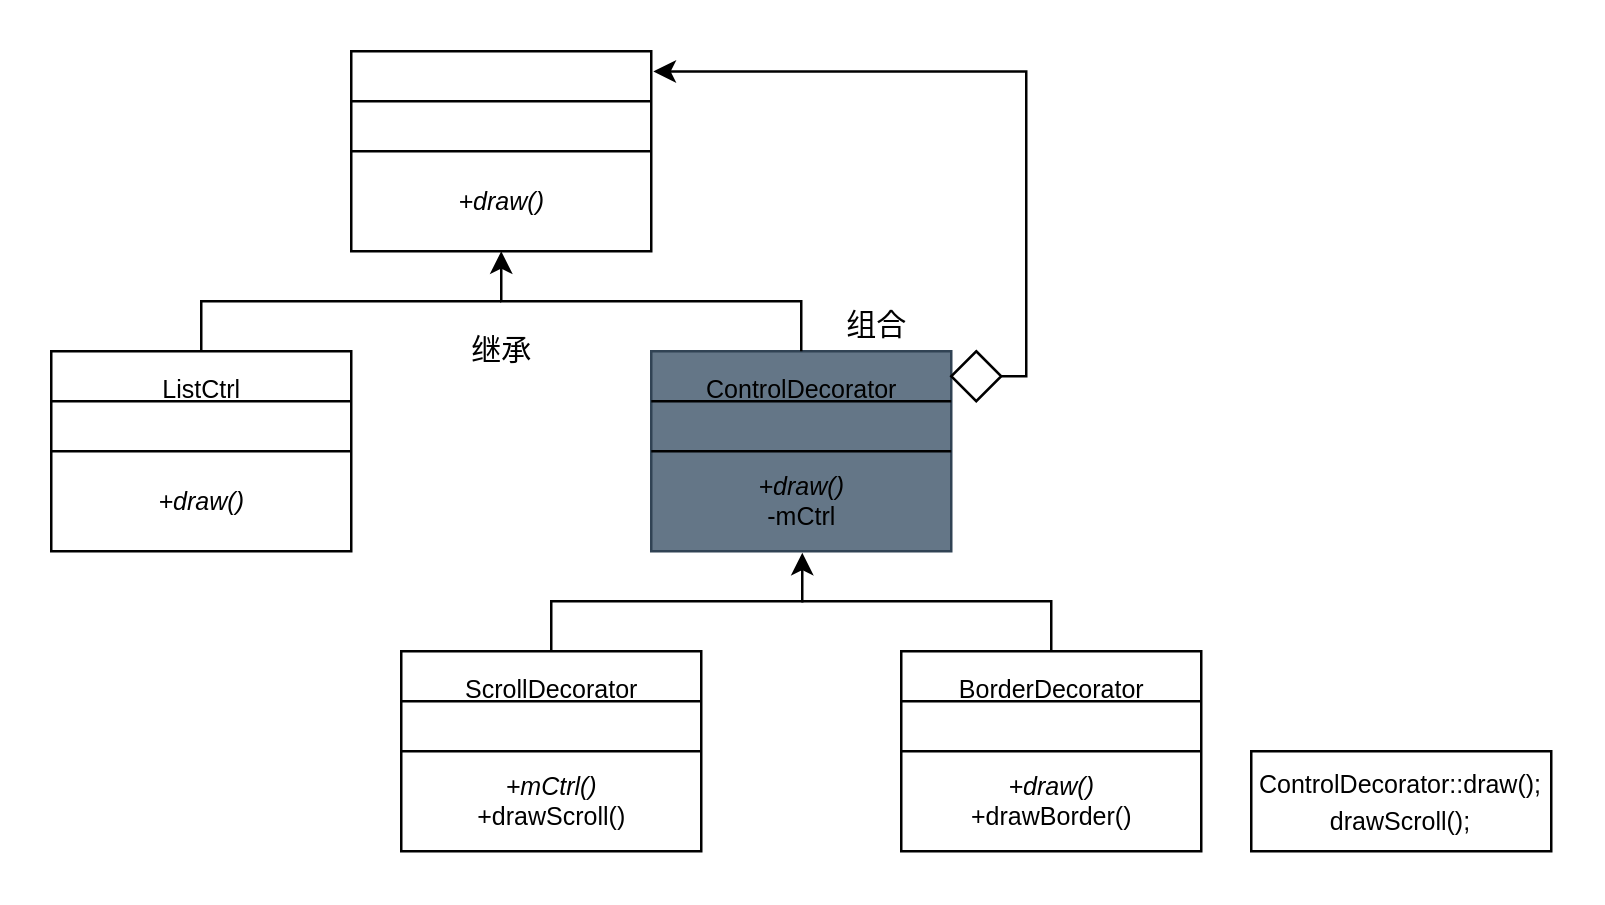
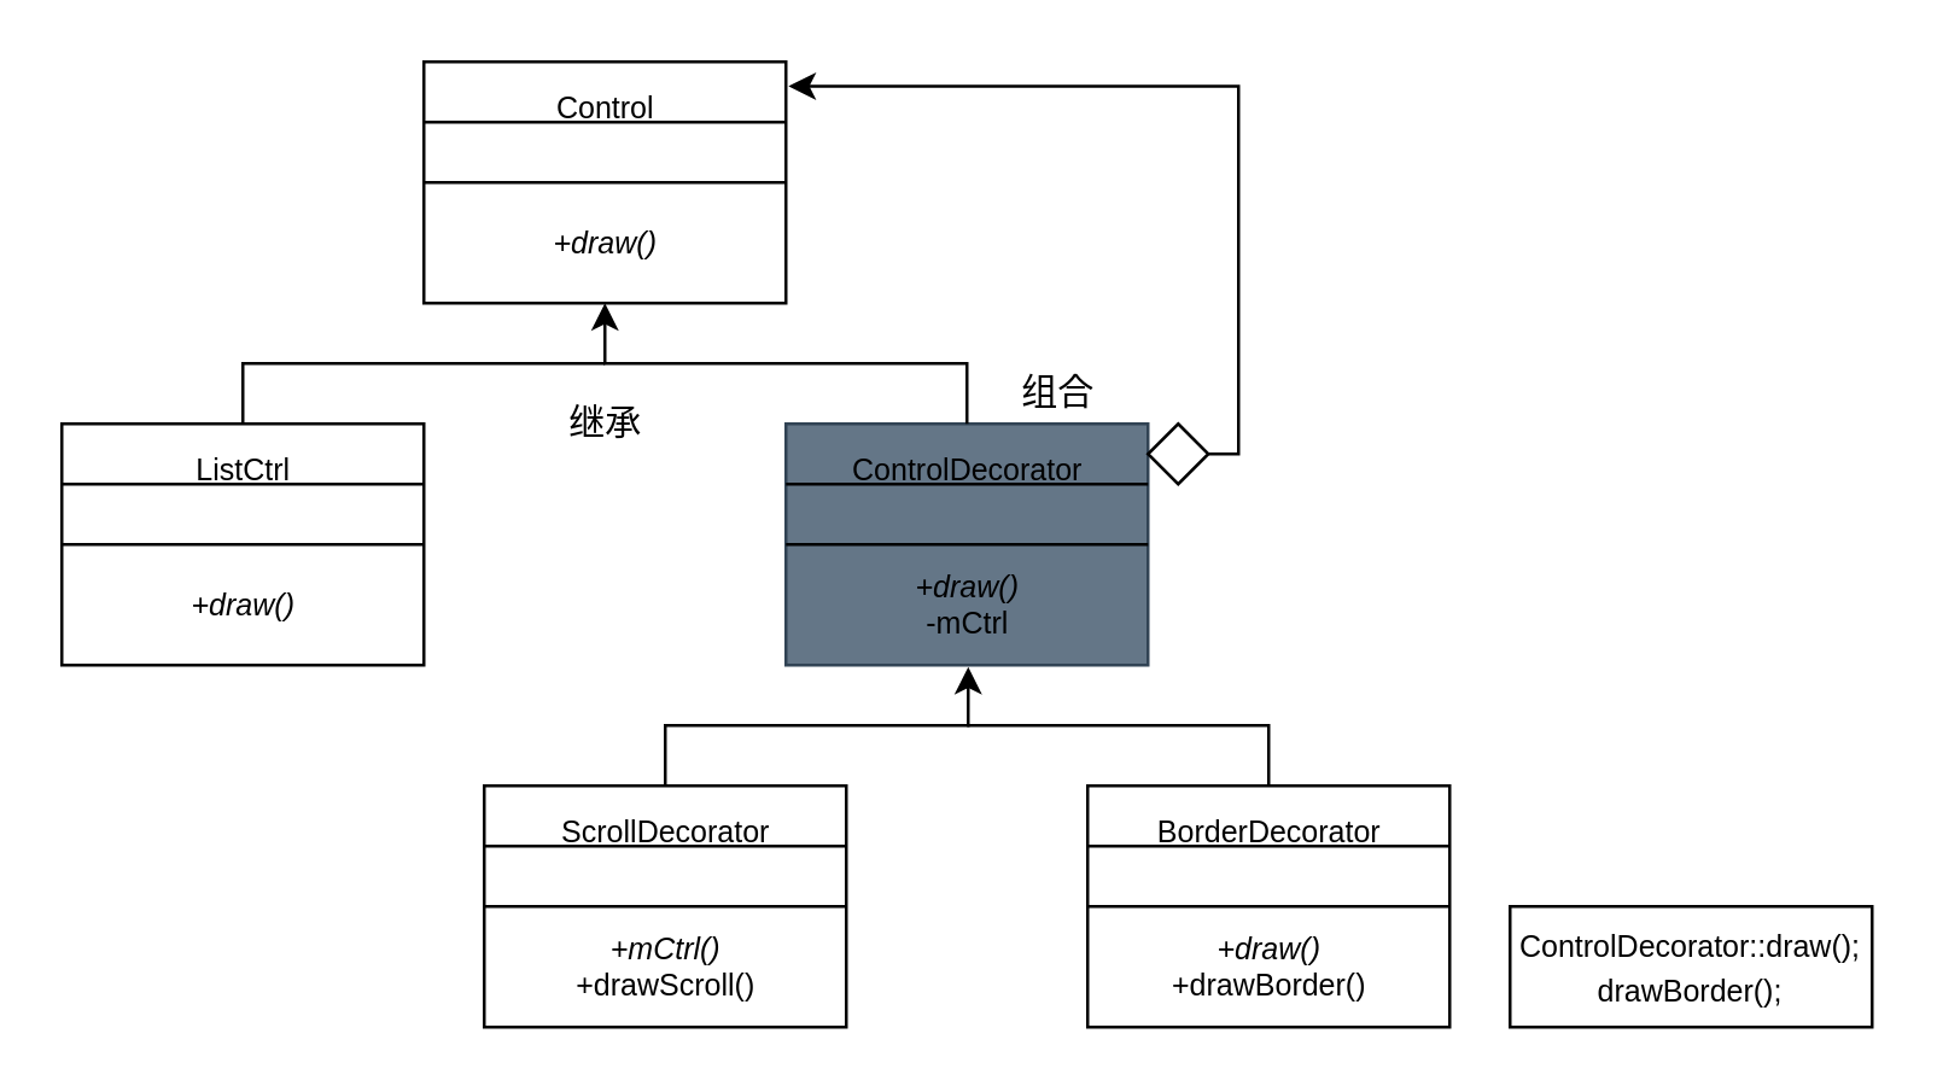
+ <mxCell id="16" value="Control" style="text;html=1;align=center;verticalAlign=middle;resizable=0;points=[];autosize=1;strokeColor=none;fillColor=none;fontSize=10;" vertex="1" parent="1"><mxGeometry x="170" y="20" width="60" height="30" as="geometry" /></mxCell>
- <mxCell id="36" value="&lt;span style=&quot;font-size: 10px;&quot;&gt;ControlDecorator::draw();&lt;br&gt;drawScroll();&lt;br&gt;&lt;/span&gt;" style="whiteSpace=wrap;html=1;" vertex="1" parent="1"><mxGeometry x="500" y="300" width="120" height="40" as="geometry" /></mxCell>
+ <mxCell id="36" value="&lt;span style=&quot;font-size: 10px;&quot;&gt;ControlDecorator::draw();&lt;br&gt;drawBorder();&lt;br&gt;&lt;/span&gt;" style="whiteSpace=wrap;html=1;" vertex="1" parent="1"><mxGeometry x="500" y="300" width="120" height="40" as="geometry" /></mxCell>
